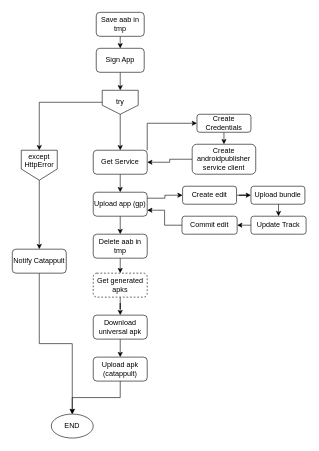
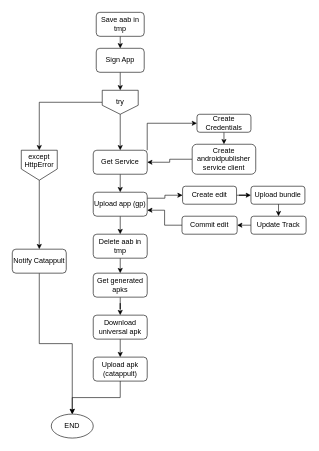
- <mxCell id="14" value="Get generated apks" style="rounded=1;whiteSpace=wrap;html=1;dashed=1;" vertex="1" parent="1"><mxGeometry x="155" y="455" width="90" height="40" as="geometry" /></mxCell>
+ <mxCell id="14" value="Get generated apks" style="rounded=1;whiteSpace=wrap;html=1;" vertex="1" parent="1"><mxGeometry x="155" y="455" width="90" height="40" as="geometry" /></mxCell>
